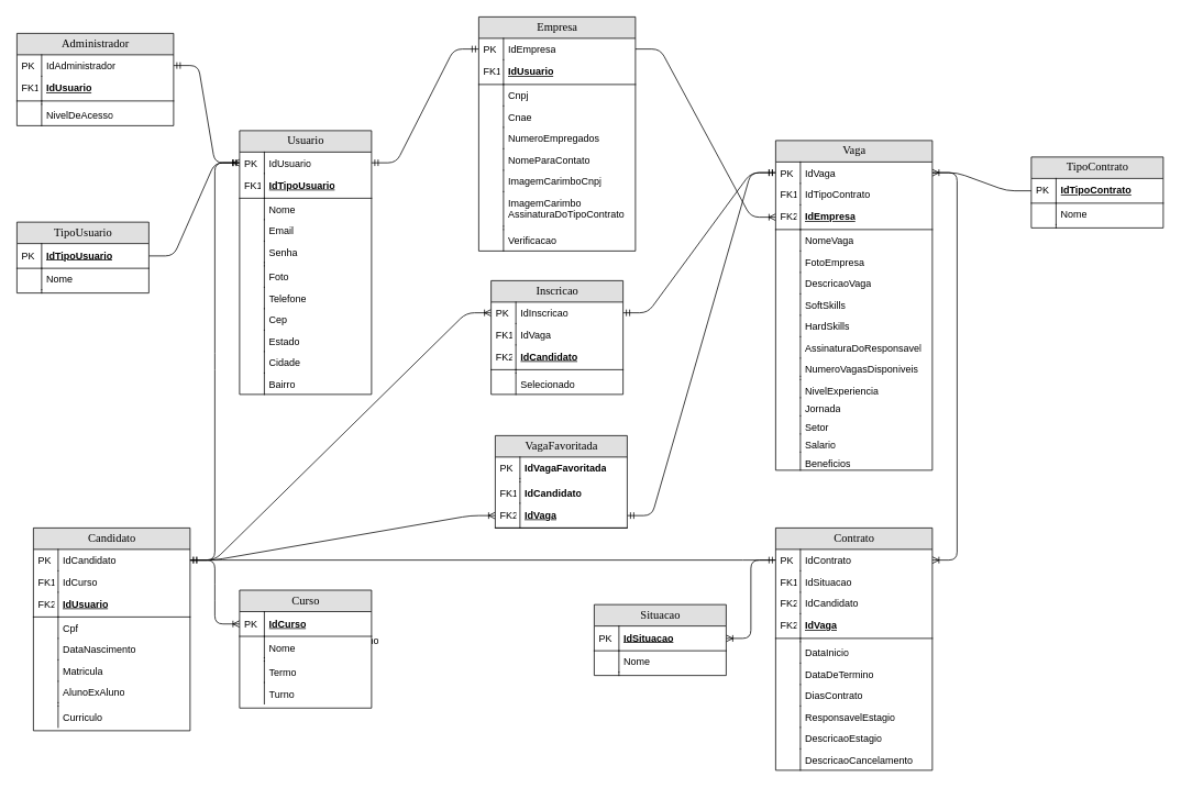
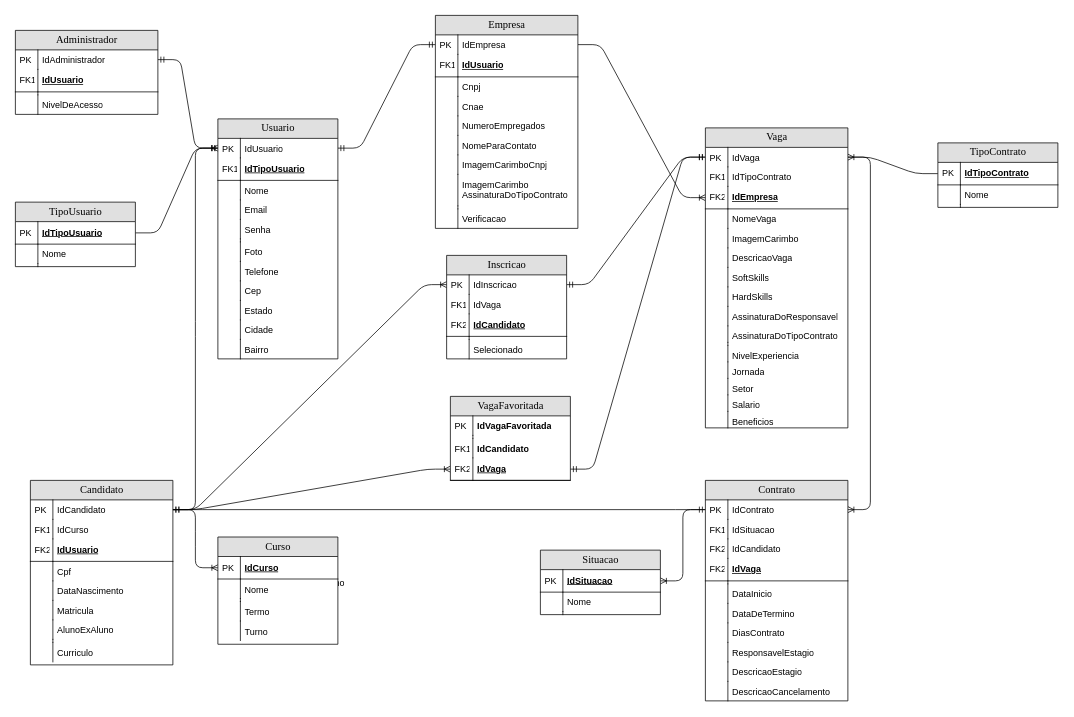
- <mxCell id="138" value="FotoEmpresa" style="shape=partialRectangle;top=0;left=0;right=0;bottom=0;html=1;align=left;verticalAlign=top;fillColor=none;spacingLeft=34;spacingRight=4;whiteSpace=wrap;overflow=hidden;rotatable=0;points=[[0,0.5],[1,0.5]];portConstraint=eastwest;dropTarget=0;" parent="129" vertex="1"><mxGeometry y="134" width="190" height="26" as="geometry" /></mxCell>
+ <mxCell id="138" value="ImagemCarimbo" style="shape=partialRectangle;top=0;left=0;right=0;bottom=0;html=1;align=left;verticalAlign=top;fillColor=none;spacingLeft=34;spacingRight=4;whiteSpace=wrap;overflow=hidden;rotatable=0;points=[[0,0.5],[1,0.5]];portConstraint=eastwest;dropTarget=0;" parent="129" vertex="1"><mxGeometry y="134" width="190" height="26" as="geometry" /></mxCell>
- <mxCell id="148" value="&lt;div&gt;NumeroVagasDisponiveis&lt;/div&gt;" style="shape=partialRectangle;top=0;left=0;right=0;bottom=0;html=1;align=left;verticalAlign=top;fillColor=none;spacingLeft=34;spacingRight=4;whiteSpace=wrap;overflow=hidden;rotatable=0;points=[[0,0.5],[1,0.5]];portConstraint=eastwest;dropTarget=0;" parent="129" vertex="1"><mxGeometry y="264" width="190" height="22" as="geometry" /></mxCell>
+ <mxCell id="148" value="&lt;div&gt;AssinaturaDoTipoContrato&lt;/div&gt;" style="shape=partialRectangle;top=0;left=0;right=0;bottom=0;html=1;align=left;verticalAlign=top;fillColor=none;spacingLeft=34;spacingRight=4;whiteSpace=wrap;overflow=hidden;rotatable=0;points=[[0,0.5],[1,0.5]];portConstraint=eastwest;dropTarget=0;" parent="129" vertex="1"><mxGeometry y="264" width="190" height="22" as="geometry" /></mxCell>
